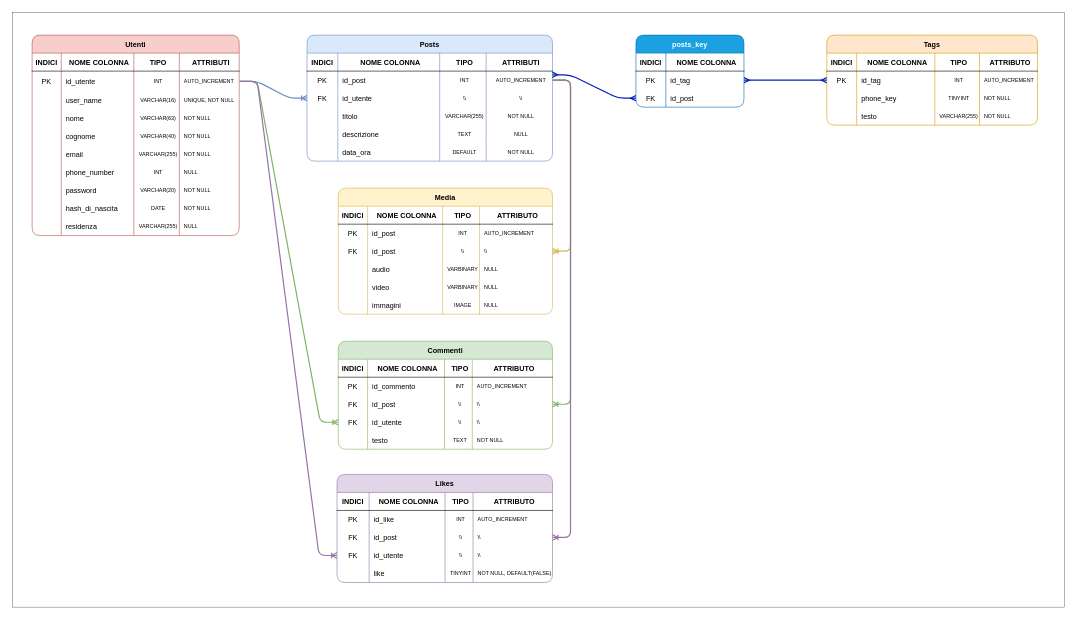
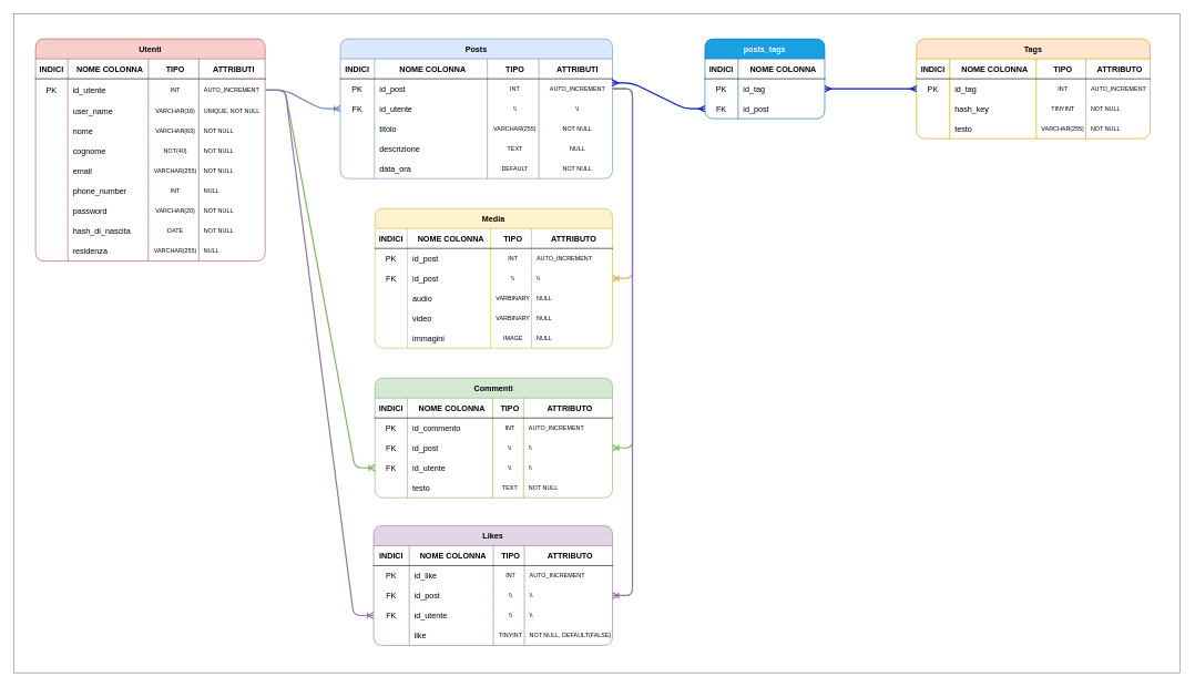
- <mxCell id="195" value="posts_key" style="shape=table;startSize=30;container=1;collapsible=1;childLayout=tableLayout;fixedRows=1;rowLines=0;fontStyle=1;align=center;resizeLast=1;fillColor=#1ba1e2;strokeColor=#006EAF;rounded=1;fontColor=#ffffff;" parent="1" vertex="1"><mxGeometry x="1059" y="58" width="180" height="120" as="geometry" /></mxCell>
+ <mxCell id="195" value="posts_tags" style="shape=table;startSize=30;container=1;collapsible=1;childLayout=tableLayout;fixedRows=1;rowLines=0;fontStyle=1;align=center;resizeLast=1;fillColor=#1ba1e2;strokeColor=#006EAF;rounded=1;fontColor=#ffffff;" parent="1" vertex="1"><mxGeometry x="1059" y="58" width="180" height="120" as="geometry" /></mxCell>
- <mxCell id="129" value="phone_key" style="shape=partialRectangle;connectable=0;fillColor=none;top=0;left=0;bottom=0;right=0;align=left;spacingLeft=6;overflow=hidden;rounded=1;" parent="127" vertex="1"><mxGeometry x="49.786" width="130.214" height="30" as="geometry"><mxRectangle width="130.214" height="30" as="alternateBounds" /></mxGeometry></mxCell>
+ <mxCell id="129" value="hash_key" style="shape=partialRectangle;connectable=0;fillColor=none;top=0;left=0;bottom=0;right=0;align=left;spacingLeft=6;overflow=hidden;rounded=1;" parent="127" vertex="1"><mxGeometry x="49.786" width="130.214" height="30" as="geometry"><mxRectangle width="130.214" height="30" as="alternateBounds" /></mxGeometry></mxCell>
- <mxCell id="27" value="VARCHAR(40)" style="shape=partialRectangle;connectable=0;fillColor=none;top=0;left=0;bottom=0;right=0;align=center;spacingLeft=6;overflow=hidden;rounded=1;strokeColor=none;strokeWidth=0.5;perimeterSpacing=1;fontSize=9;" parent="24" vertex="1"><mxGeometry x="169.458" width="75.777" height="30" as="geometry"><mxRectangle width="75.777" height="30" as="alternateBounds" /></mxGeometry></mxCell>
+ <mxCell id="27" value="NOT(40)" style="shape=partialRectangle;connectable=0;fillColor=none;top=0;left=0;bottom=0;right=0;align=center;spacingLeft=6;overflow=hidden;rounded=1;strokeColor=none;strokeWidth=0.5;perimeterSpacing=1;fontSize=9;" parent="24" vertex="1"><mxGeometry x="169.458" width="75.777" height="30" as="geometry"><mxRectangle width="75.777" height="30" as="alternateBounds" /></mxGeometry></mxCell>
